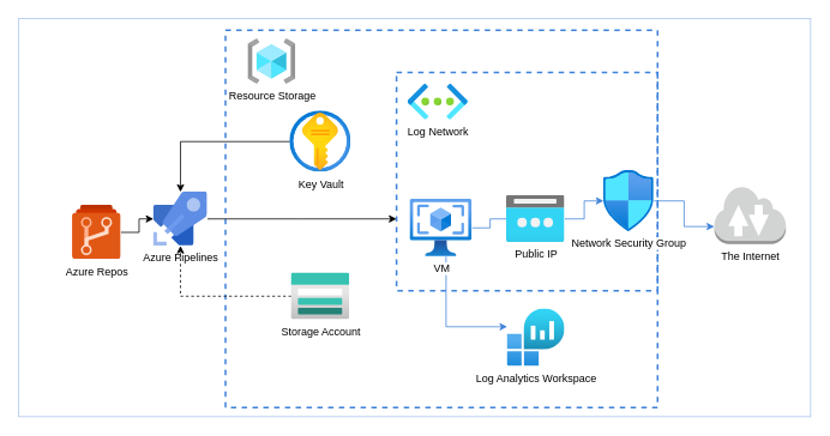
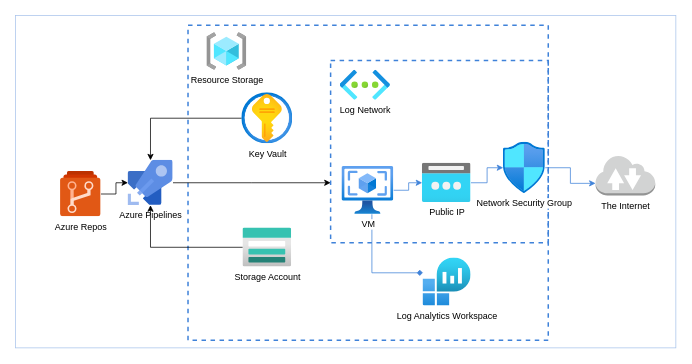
- <mxCell id="21" value="The Internet" style="outlineConnect=0;dashed=0;verticalLabelPosition=bottom;verticalAlign=top;align=center;html=1;shape=mxgraph.aws3.internet_2;fillColor=#D2D3D3;gradientColor=none;" vertex="1" parent="1"><mxGeometry x="793" y="206" width="79.5" height="65" as="geometry" /></mxCell>
+ <mxCell id="21" value="The Internet" style="outlineConnect=0;dashed=0;verticalLabelPosition=bottom;verticalAlign=top;align=center;html=1;shape=mxgraph.aws3.internet_2;fillColor=#D2D3D3;gradientColor=none;" vertex="1" parent="1"><mxGeometry x="793" y="206" width="79.5" height="54" as="geometry" /></mxCell>
- <mxCell id="13" style="edgeStyle=orthogonalEdgeStyle;rounded=0;orthogonalLoop=1;jettySize=auto;html=1;endArrow=none;endFill=1;strokeColor=#3F82D9;" edge="1" parent="1" source="15" target="17"><mxGeometry relative="1" as="geometry" /></mxCell>
+ <mxCell id="13" style="edgeStyle=orthogonalEdgeStyle;rounded=0;orthogonalLoop=1;jettySize=auto;html=1;endArrow=classic;endFill=1;strokeColor=#3F82D9;" edge="1" parent="1" source="15" target="17"><mxGeometry relative="1" as="geometry" /></mxCell>
- <mxCell id="8" style="edgeStyle=orthogonalEdgeStyle;rounded=0;orthogonalLoop=1;jettySize=auto;html=1;dashed=1;" edge="1" parent="1" source="10" target="6"><mxGeometry relative="1" as="geometry" /></mxCell>
+ <mxCell id="8" style="edgeStyle=orthogonalEdgeStyle;rounded=0;orthogonalLoop=1;jettySize=auto;html=1;" edge="1" parent="1" source="10" target="6"><mxGeometry relative="1" as="geometry" /></mxCell>
- <mxCell id="14" style="edgeStyle=orthogonalEdgeStyle;rounded=0;orthogonalLoop=1;jettySize=auto;html=1;endArrow=classic;endFill=1;fillColor=#ffcc99;strokeColor=#3F82D9;" edge="1" parent="1" source="15" target="19"><mxGeometry relative="1" as="geometry"><Array as="points"><mxPoint x="495" y="363" /></Array></mxGeometry></mxCell>
+ <mxCell id="14" style="edgeStyle=orthogonalEdgeStyle;rounded=0;orthogonalLoop=1;jettySize=auto;html=1;endArrow=diamond;endFill=1;fillColor=#ffcc99;strokeColor=#3F82D9;" edge="1" parent="1" source="15" target="19"><mxGeometry relative="1" as="geometry"><Array as="points"><mxPoint x="495" y="363" /></Array></mxGeometry></mxCell>
